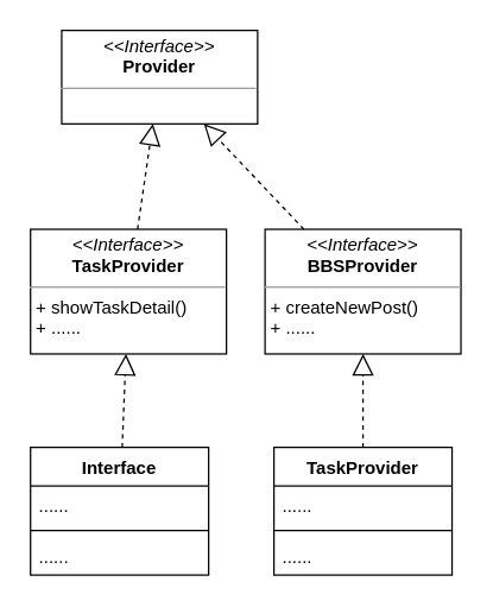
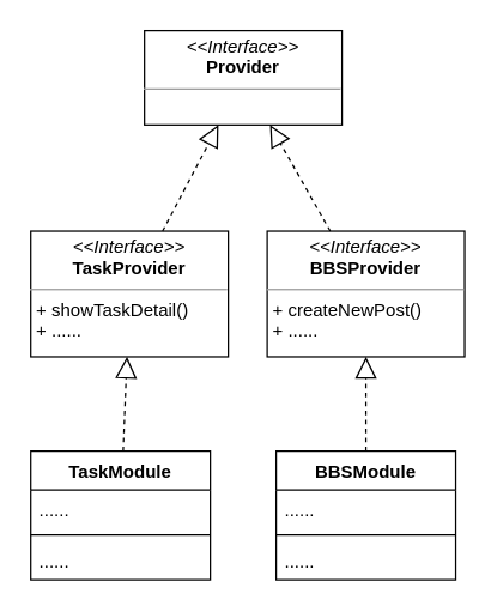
- <mxCell id="14" value="&lt;p style=&quot;margin: 0px ; margin-top: 4px ; text-align: center&quot;&gt;&lt;i&gt;&amp;lt;&amp;lt;Interface&amp;gt;&amp;gt;&lt;/i&gt;&lt;br&gt;&lt;b&gt;Provider&lt;/b&gt;&lt;/p&gt;&lt;hr size=&quot;1&quot;&gt;&lt;p style=&quot;margin: 0px ; margin-left: 4px&quot;&gt;&lt;br&gt;&lt;/p&gt;" style="verticalAlign=top;align=left;overflow=fill;fontSize=12;fontFamily=Helvetica;html=1;" vertex="1" parent="1"><mxGeometry x="41" y="20" width="132" height="63" as="geometry" /></mxCell>
+ <mxCell id="14" value="&lt;p style=&quot;margin: 0px ; margin-top: 4px ; text-align: center&quot;&gt;&lt;i&gt;&amp;lt;&amp;lt;Interface&amp;gt;&amp;gt;&lt;/i&gt;&lt;br&gt;&lt;b&gt;Provider&lt;/b&gt;&lt;/p&gt;&lt;hr size=&quot;1&quot;&gt;&lt;p style=&quot;margin: 0px ; margin-left: 4px&quot;&gt;&lt;br&gt;&lt;/p&gt;" style="verticalAlign=top;align=left;overflow=fill;fontSize=12;fontFamily=Helvetica;html=1;" vertex="1" parent="1"><mxGeometry x="96" y="20" width="132" height="63" as="geometry" /></mxCell>
- <mxCell id="2" value="Interface" style="swimlane;fontStyle=1;align=center;verticalAlign=top;childLayout=stackLayout;horizontal=1;startSize=26;horizontalStack=0;resizeParent=1;resizeParentMax=0;resizeLast=0;collapsible=1;marginBottom=0;" vertex="1" parent="1"><mxGeometry x="20" y="301" width="120" height="86" as="geometry" /></mxCell>
+ <mxCell id="2" value="TaskModule" style="swimlane;fontStyle=1;align=center;verticalAlign=top;childLayout=stackLayout;horizontal=1;startSize=26;horizontalStack=0;resizeParent=1;resizeParentMax=0;resizeLast=0;collapsible=1;marginBottom=0;" vertex="1" parent="1"><mxGeometry x="20" y="301" width="120" height="86" as="geometry" /></mxCell>
- <mxCell id="6" value="TaskProvider" style="swimlane;fontStyle=1;align=center;verticalAlign=top;childLayout=stackLayout;horizontal=1;startSize=26;horizontalStack=0;resizeParent=1;resizeParentMax=0;resizeLast=0;collapsible=1;marginBottom=0;" vertex="1" parent="1"><mxGeometry x="184" y="301" width="120" height="86" as="geometry" /></mxCell>
+ <mxCell id="6" value="BBSModule" style="swimlane;fontStyle=1;align=center;verticalAlign=top;childLayout=stackLayout;horizontal=1;startSize=26;horizontalStack=0;resizeParent=1;resizeParentMax=0;resizeLast=0;collapsible=1;marginBottom=0;" vertex="1" parent="1"><mxGeometry x="184" y="301" width="120" height="86" as="geometry" /></mxCell>
